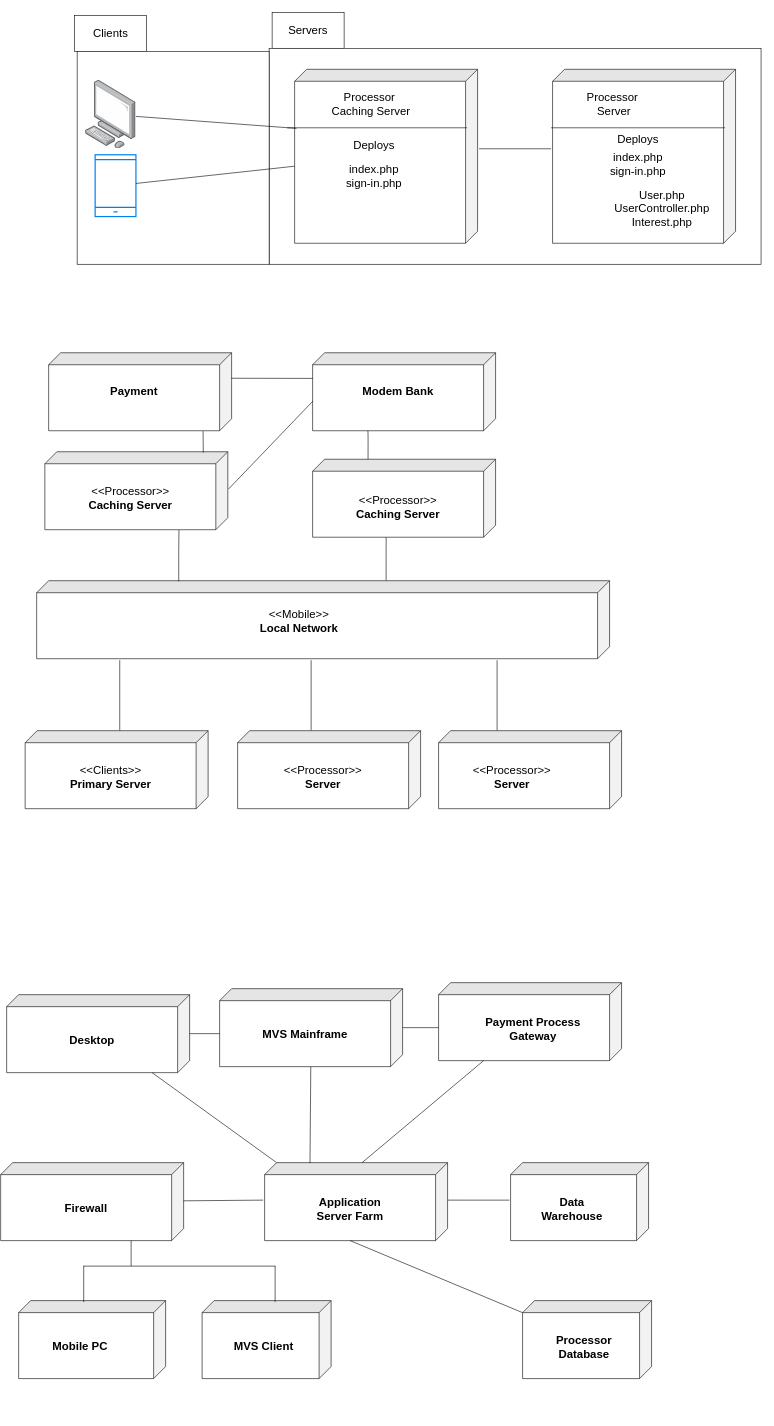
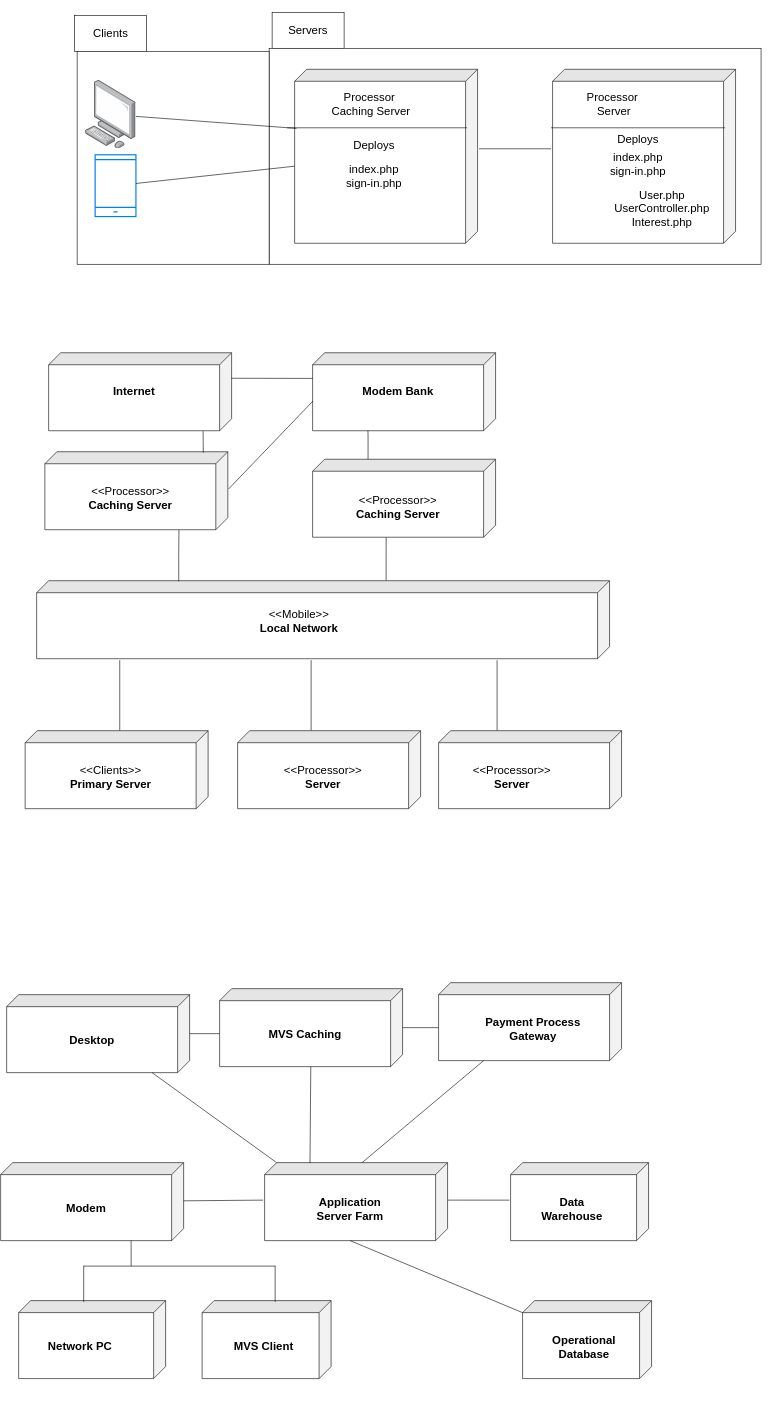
- <mxCell id="25" value="&lt;span style=&quot;font-size: 19px&quot;&gt;Payment&lt;/span&gt;" style="text;html=1;strokeColor=none;fillColor=none;align=center;verticalAlign=middle;whiteSpace=wrap;rounded=0;fontStyle=1" parent="1" vertex="1"><mxGeometry x="110" y="627.5" width="150" height="50" as="geometry" /></mxCell>
+ <mxCell id="25" value="&lt;span style=&quot;font-size: 19px&quot;&gt;Internet&lt;/span&gt;" style="text;html=1;strokeColor=none;fillColor=none;align=center;verticalAlign=middle;whiteSpace=wrap;rounded=0;fontStyle=1" parent="1" vertex="1"><mxGeometry x="110" y="627.5" width="150" height="50" as="geometry" /></mxCell>
- <mxCell id="56" value="&lt;span style=&quot;font-size: 19px&quot;&gt;MVS Mainframe&lt;br&gt;&lt;/span&gt;" style="text;html=1;strokeColor=none;fillColor=none;align=center;verticalAlign=middle;whiteSpace=wrap;rounded=0;fontStyle=1" parent="1" vertex="1"><mxGeometry x="395" y="1700" width="150" height="50" as="geometry" /></mxCell>
+ <mxCell id="56" value="&lt;span style=&quot;font-size: 19px&quot;&gt;MVS Caching&lt;br&gt;&lt;/span&gt;" style="text;html=1;strokeColor=none;fillColor=none;align=center;verticalAlign=middle;whiteSpace=wrap;rounded=0;fontStyle=1" parent="1" vertex="1"><mxGeometry x="395" y="1700" width="150" height="50" as="geometry" /></mxCell>
- <mxCell id="62" value="&lt;span style=&quot;font-size: 19px&quot;&gt;&lt;br&gt;&lt;b&gt;Firewall&lt;/b&gt;&lt;br&gt;&lt;/span&gt;" style="text;html=1;strokeColor=none;fillColor=none;align=center;verticalAlign=middle;whiteSpace=wrap;rounded=0;" parent="1" vertex="1"><mxGeometry x="30" y="1977.5" width="150" height="50" as="geometry" /></mxCell>
+ <mxCell id="62" value="&lt;span style=&quot;font-size: 19px&quot;&gt;&lt;br&gt;&lt;b&gt;Modem&lt;/b&gt;&lt;br&gt;&lt;/span&gt;" style="text;html=1;strokeColor=none;fillColor=none;align=center;verticalAlign=middle;whiteSpace=wrap;rounded=0;" parent="1" vertex="1"><mxGeometry x="30" y="1977.5" width="150" height="50" as="geometry" /></mxCell>
- <mxCell id="50" value="&lt;span style=&quot;font-size: 19px&quot;&gt;Mobile PC&lt;br&gt;&lt;/span&gt;" style="text;html=1;strokeColor=none;fillColor=none;align=center;verticalAlign=middle;whiteSpace=wrap;rounded=0;fontStyle=1" parent="1" vertex="1"><mxGeometry x="20" y="2220" width="150" height="50" as="geometry" /></mxCell>
+ <mxCell id="50" value="&lt;span style=&quot;font-size: 19px&quot;&gt;Network PC&lt;br&gt;&lt;/span&gt;" style="text;html=1;strokeColor=none;fillColor=none;align=center;verticalAlign=middle;whiteSpace=wrap;rounded=0;fontStyle=1" parent="1" vertex="1"><mxGeometry x="20" y="2220" width="150" height="50" as="geometry" /></mxCell>
- <mxCell id="74" value="&lt;span style=&quot;font-size: 19px&quot;&gt;&lt;b&gt;Processor Database&lt;/b&gt;&lt;br&gt;&lt;/span&gt;" style="text;html=1;strokeColor=none;fillColor=none;align=center;verticalAlign=middle;whiteSpace=wrap;rounded=0;" parent="1" vertex="1"><mxGeometry x="860" y="2220" width="150" height="50" as="geometry" /></mxCell>
+ <mxCell id="74" value="&lt;span style=&quot;font-size: 19px&quot;&gt;&lt;b&gt;Operational Database&lt;/b&gt;&lt;br&gt;&lt;/span&gt;" style="text;html=1;strokeColor=none;fillColor=none;align=center;verticalAlign=middle;whiteSpace=wrap;rounded=0;" parent="1" vertex="1"><mxGeometry x="860" y="2220" width="150" height="50" as="geometry" /></mxCell>
